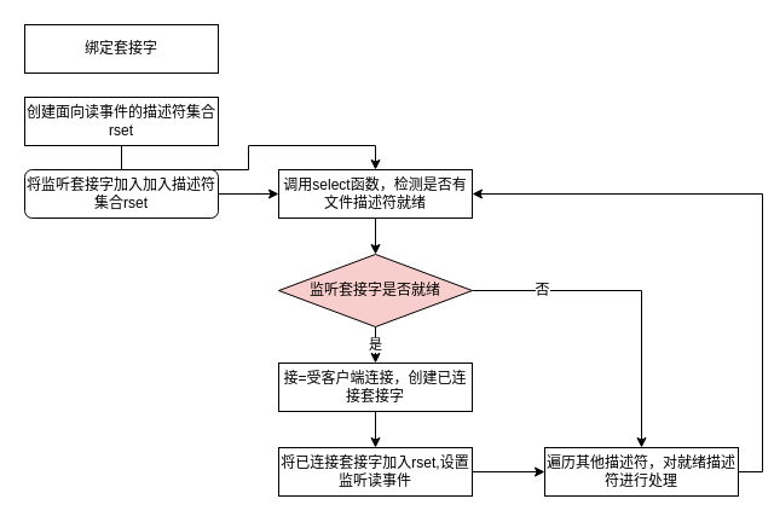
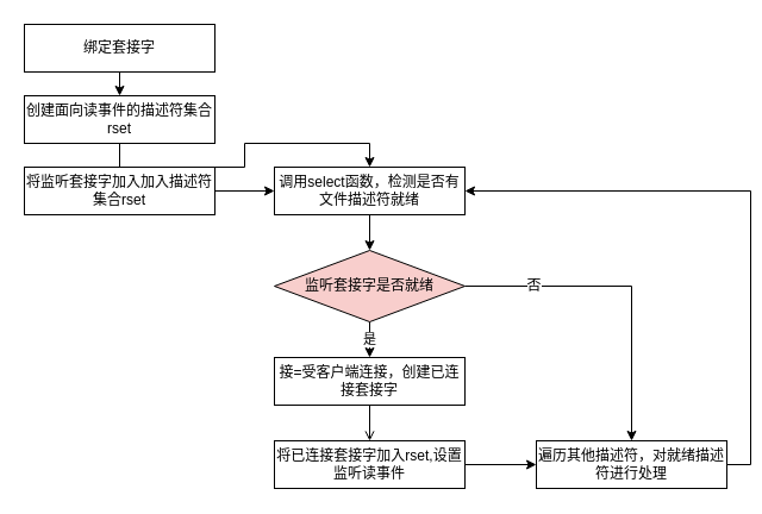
+ <mxCell id="4" style="edgeStyle=orthogonalEdgeStyle;rounded=0;orthogonalLoop=1;jettySize=auto;html=1;exitX=0.5;exitY=1;exitDx=0;exitDy=0;entryX=0.5;entryY=0;entryDx=0;entryDy=0;" parent="1" source="5" target="11" edge="1"><mxGeometry relative="1" as="geometry" /></mxCell>
- <mxCell id="9" value="将监听套接字加入加入描述符集合rset" style="whiteSpace=wrap;html=1;rounded=1;" parent="1" vertex="1"><mxGeometry x="20" y="140" width="160" height="40" as="geometry" /></mxCell>
+ <mxCell id="9" value="将监听套接字加入加入描述符集合rset" style="rounded=0;whiteSpace=wrap;html=1;" parent="1" vertex="1"><mxGeometry x="20" y="140" width="160" height="40" as="geometry" /></mxCell>
- <mxCell id="6" style="edgeStyle=orthogonalEdgeStyle;rounded=0;orthogonalLoop=1;jettySize=auto;html=1;exitX=0.5;exitY=1;exitDx=0;exitDy=0;" parent="1" source="7" target="19" edge="1"><mxGeometry relative="1" as="geometry" /></mxCell>
+ <mxCell id="6" style="edgeStyle=orthogonalEdgeStyle;rounded=0;orthogonalLoop=1;jettySize=auto;html=1;exitX=0.5;exitY=1;exitDx=0;exitDy=0;endArrow=open;" parent="1" source="7" target="19" edge="1"><mxGeometry relative="1" as="geometry" /></mxCell>
